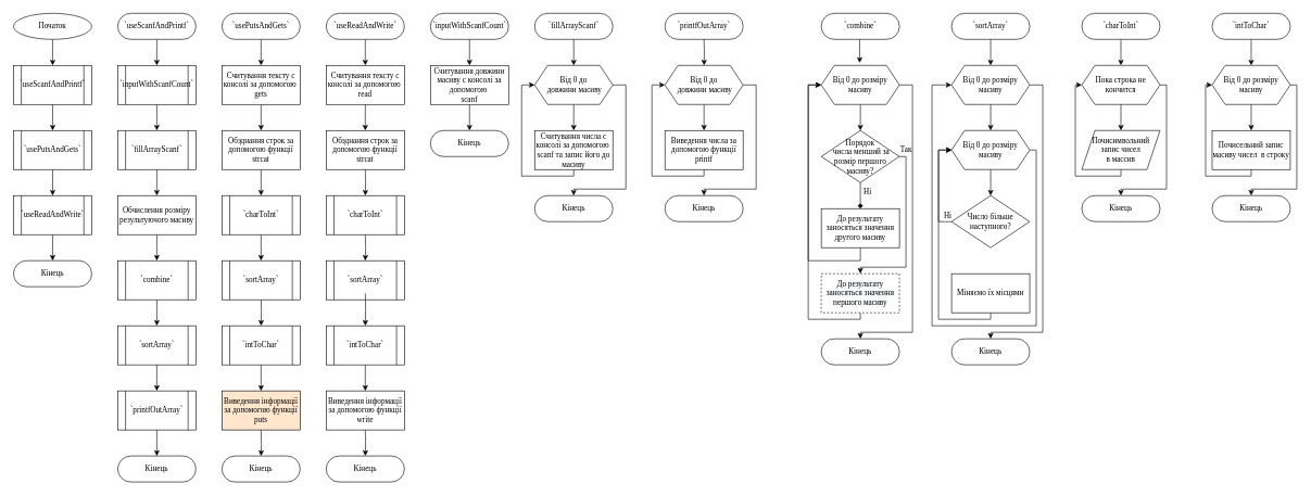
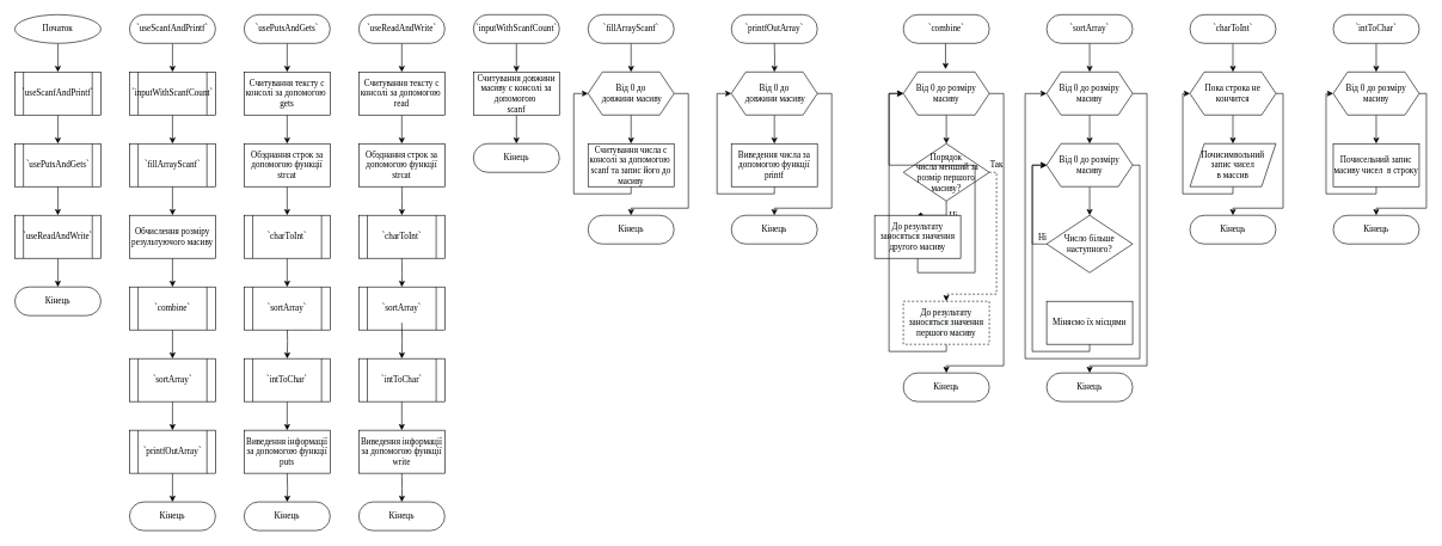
- <mxCell id="96" value="До результату заносяться значення другого масиву" style="rounded=0;whiteSpace=wrap;html=1;labelBackgroundColor=none;fontFamily=Times New Roman;fontSize=12;fontColor=#000000;" vertex="1" parent="1"><mxGeometry x="1260" y="320" width="120" height="60" as="geometry" /></mxCell>
+ <mxCell id="96" value="До результату заносяться значення другого масиву" style="rounded=0;whiteSpace=wrap;html=1;labelBackgroundColor=none;fontFamily=Times New Roman;fontSize=12;fontColor=#000000;" vertex="1" parent="1"><mxGeometry x="1220" y="300" width="120" height="60" as="geometry" /></mxCell>
- <mxCell id="92" style="edgeStyle=orthogonalEdgeStyle;rounded=0;orthogonalLoop=1;jettySize=auto;html=1;exitX=1;exitY=0.5;exitDx=0;exitDy=0;labelBackgroundColor=none;fontFamily=Times New Roman;fontSize=12;fontColor=#000000;entryX=0.5;entryY=0;entryDx=0;entryDy=0;" edge="1" parent="1" source="94" target="98"><mxGeometry relative="1" as="geometry"><mxPoint x="1320" y="410" as="targetPoint" /><Array as="points"><mxPoint x="1390" y="240" /><mxPoint x="1390" y="410" /><mxPoint x="1320" y="410" /></Array></mxGeometry></mxCell>
+ <mxCell id="92" style="edgeStyle=orthogonalEdgeStyle;rounded=0;orthogonalLoop=1;jettySize=auto;html=1;exitX=1;exitY=0.5;exitDx=0;exitDy=0;labelBackgroundColor=none;fontFamily=Times New Roman;fontSize=12;fontColor=#000000;entryX=0.5;entryY=0;entryDx=0;entryDy=0;dashed=1;" edge="1" parent="1" source="94" target="98"><mxGeometry relative="1" as="geometry"><mxPoint x="1320" y="410" as="targetPoint" /><Array as="points"><mxPoint x="1390" y="240" /><mxPoint x="1390" y="410" /><mxPoint x="1320" y="410" /></Array></mxGeometry></mxCell>
- <mxCell id="38" value="Виведення інформації за допомогою функції puts" style="rounded=0;whiteSpace=wrap;html=1;labelBackgroundColor=none;fontFamily=Times New Roman;fontSize=12;fillColor=#ffe6cc;" vertex="1" parent="1"><mxGeometry x="340" y="600" width="120" height="60" as="geometry" /></mxCell>
+ <mxCell id="38" value="Виведення інформації за допомогою функції puts" style="rounded=0;whiteSpace=wrap;html=1;labelBackgroundColor=none;fontFamily=Times New Roman;fontSize=12;" vertex="1" parent="1"><mxGeometry x="340" y="600" width="120" height="60" as="geometry" /></mxCell>
